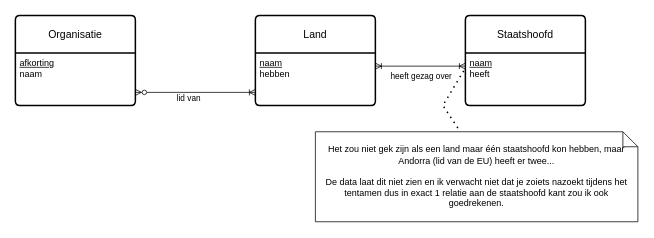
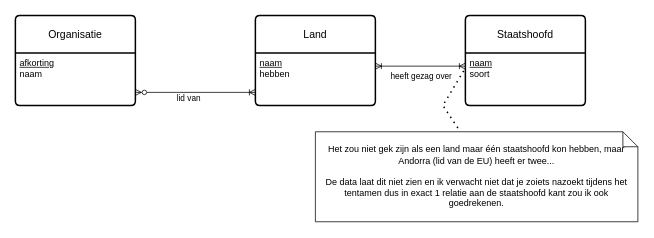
- <mxCell id="7" value="&lt;u&gt;naam&lt;/u&gt;&lt;div&gt;heeft&lt;/div&gt;" style="align=left;strokeColor=none;fillColor=none;spacingLeft=4;spacingRight=4;fontSize=12;verticalAlign=top;resizable=0;rotatable=0;part=1;html=1;whiteSpace=wrap;" parent="6" vertex="1"><mxGeometry y="50" width="160" height="70" as="geometry" /></mxCell>
+ <mxCell id="7" value="&lt;u&gt;naam&lt;/u&gt;&lt;div&gt;soort&lt;/div&gt;" style="align=left;strokeColor=none;fillColor=none;spacingLeft=4;spacingRight=4;fontSize=12;verticalAlign=top;resizable=0;rotatable=0;part=1;html=1;whiteSpace=wrap;" parent="6" vertex="1"><mxGeometry y="50" width="160" height="70" as="geometry" /></mxCell>
